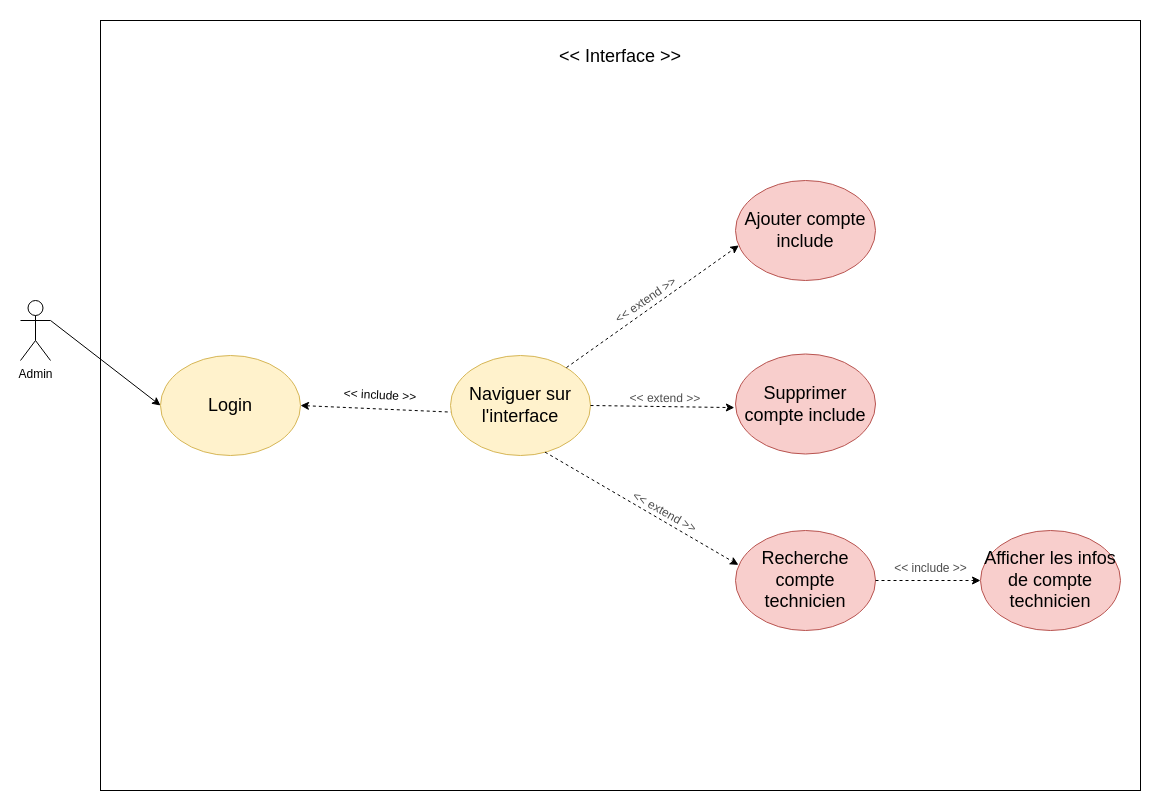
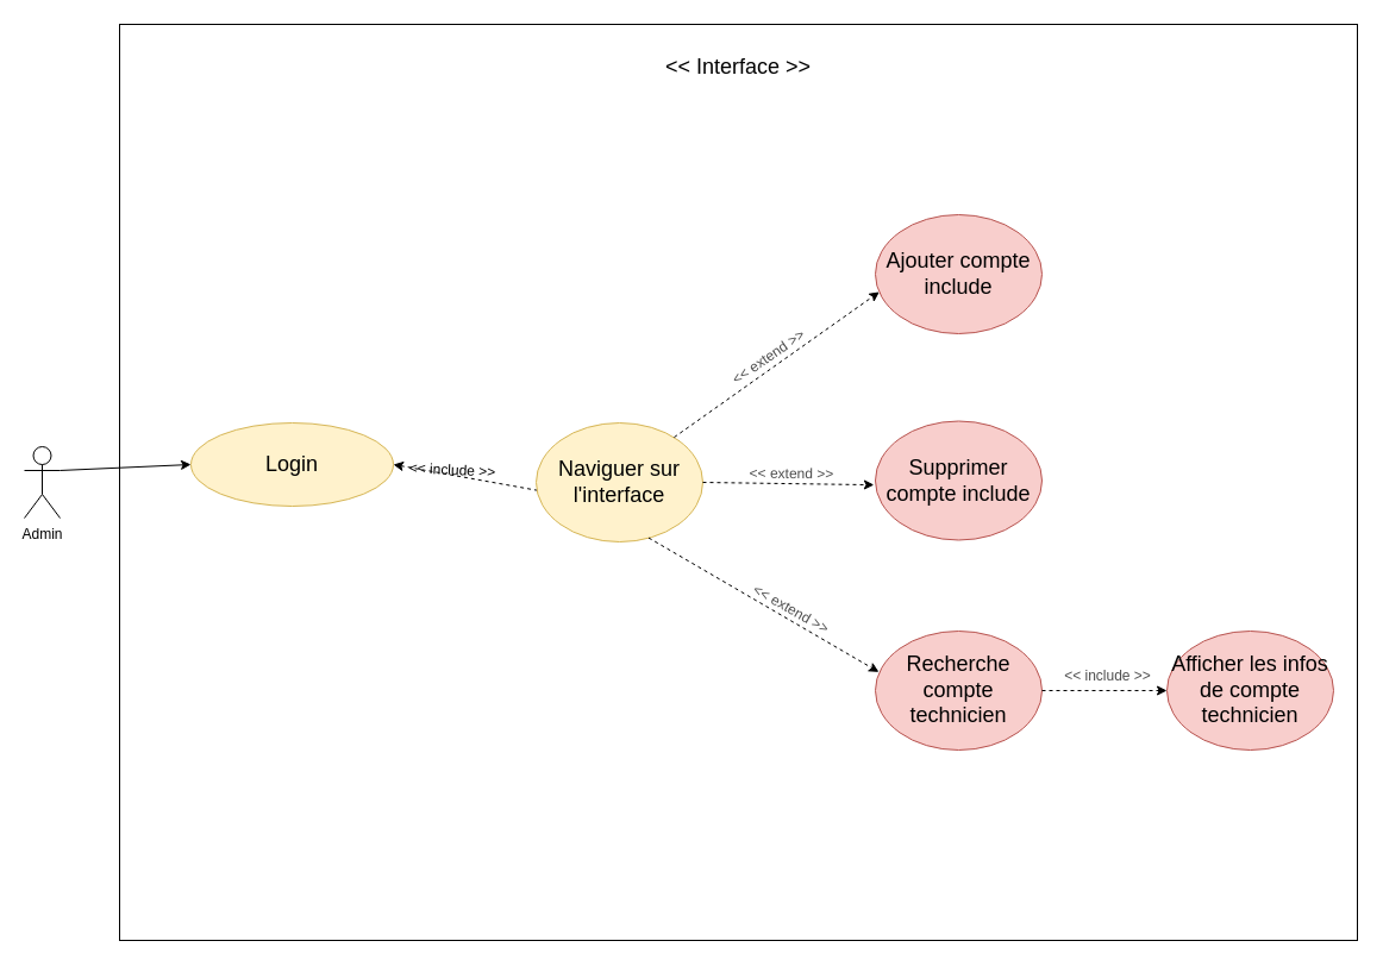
- <mxCell id="3" value="Admin" style="shape=umlActor;verticalLabelPosition=bottom;verticalAlign=top;html=1;outlineConnect=0;" parent="1" vertex="1"><mxGeometry x="20" y="300" width="30" height="60" as="geometry" /></mxCell>
+ <mxCell id="3" value="Admin" style="shape=umlActor;verticalLabelPosition=bottom;verticalAlign=top;html=1;outlineConnect=0;" parent="1" vertex="1"><mxGeometry x="20" y="375" width="30" height="60" as="geometry" /></mxCell>
- <mxCell id="18" value="Login" style="ellipse;whiteSpace=wrap;html=1;fontSize=18;fillColor=#fff2cc;strokeColor=#d6b656;" parent="1" vertex="1"><mxGeometry x="160" y="355" width="140" height="100" as="geometry" /></mxCell>
+ <mxCell id="18" value="Login" style="ellipse;whiteSpace=wrap;html=1;fontSize=18;fillColor=#fff2cc;strokeColor=#d6b656;" parent="1" vertex="1"><mxGeometry x="160" y="355" width="170" height="70" as="geometry" /></mxCell>
